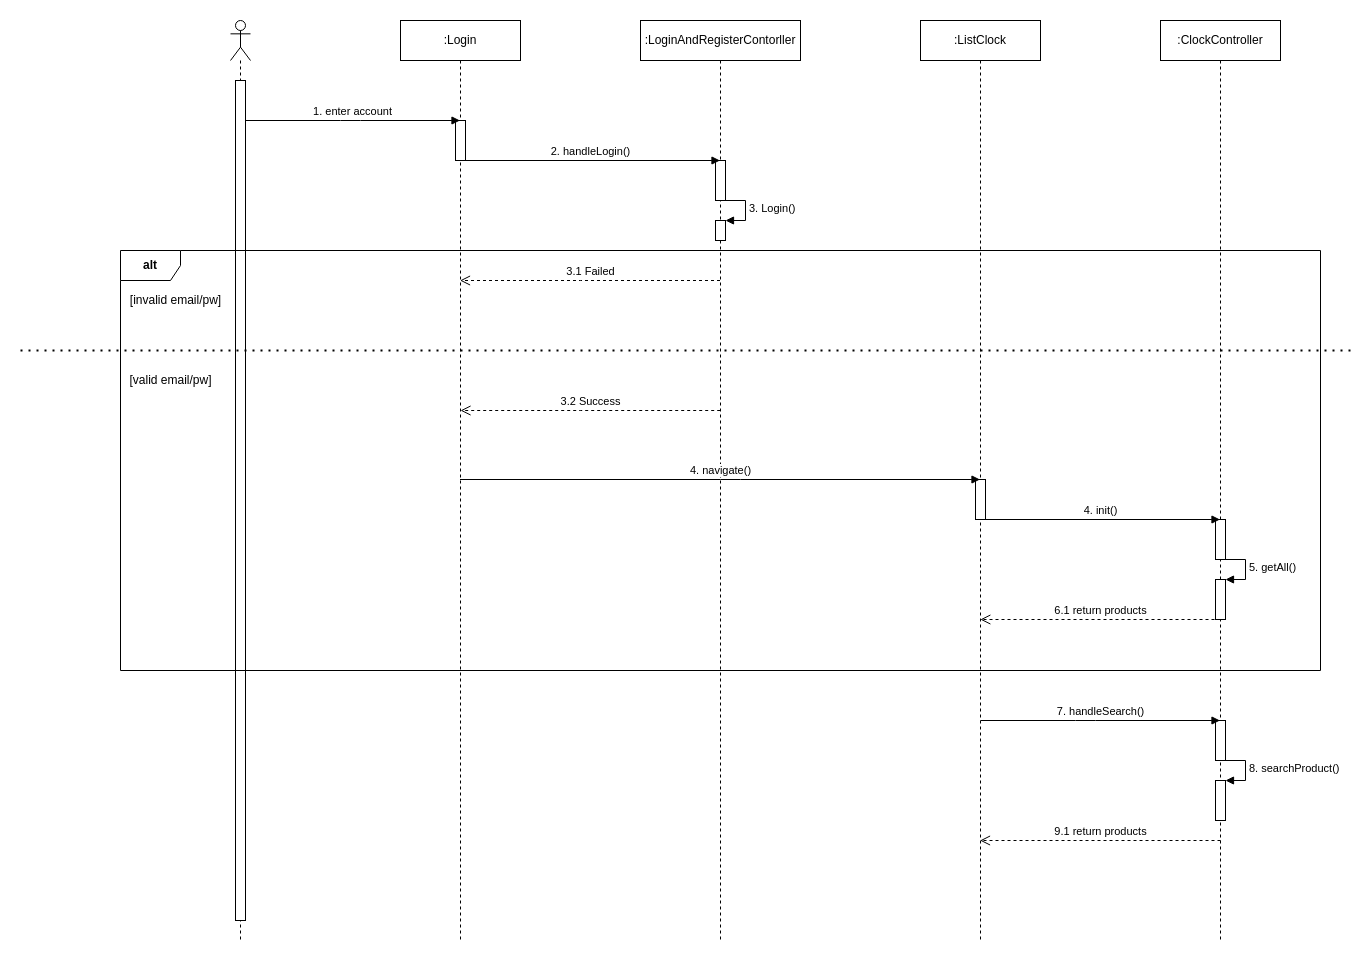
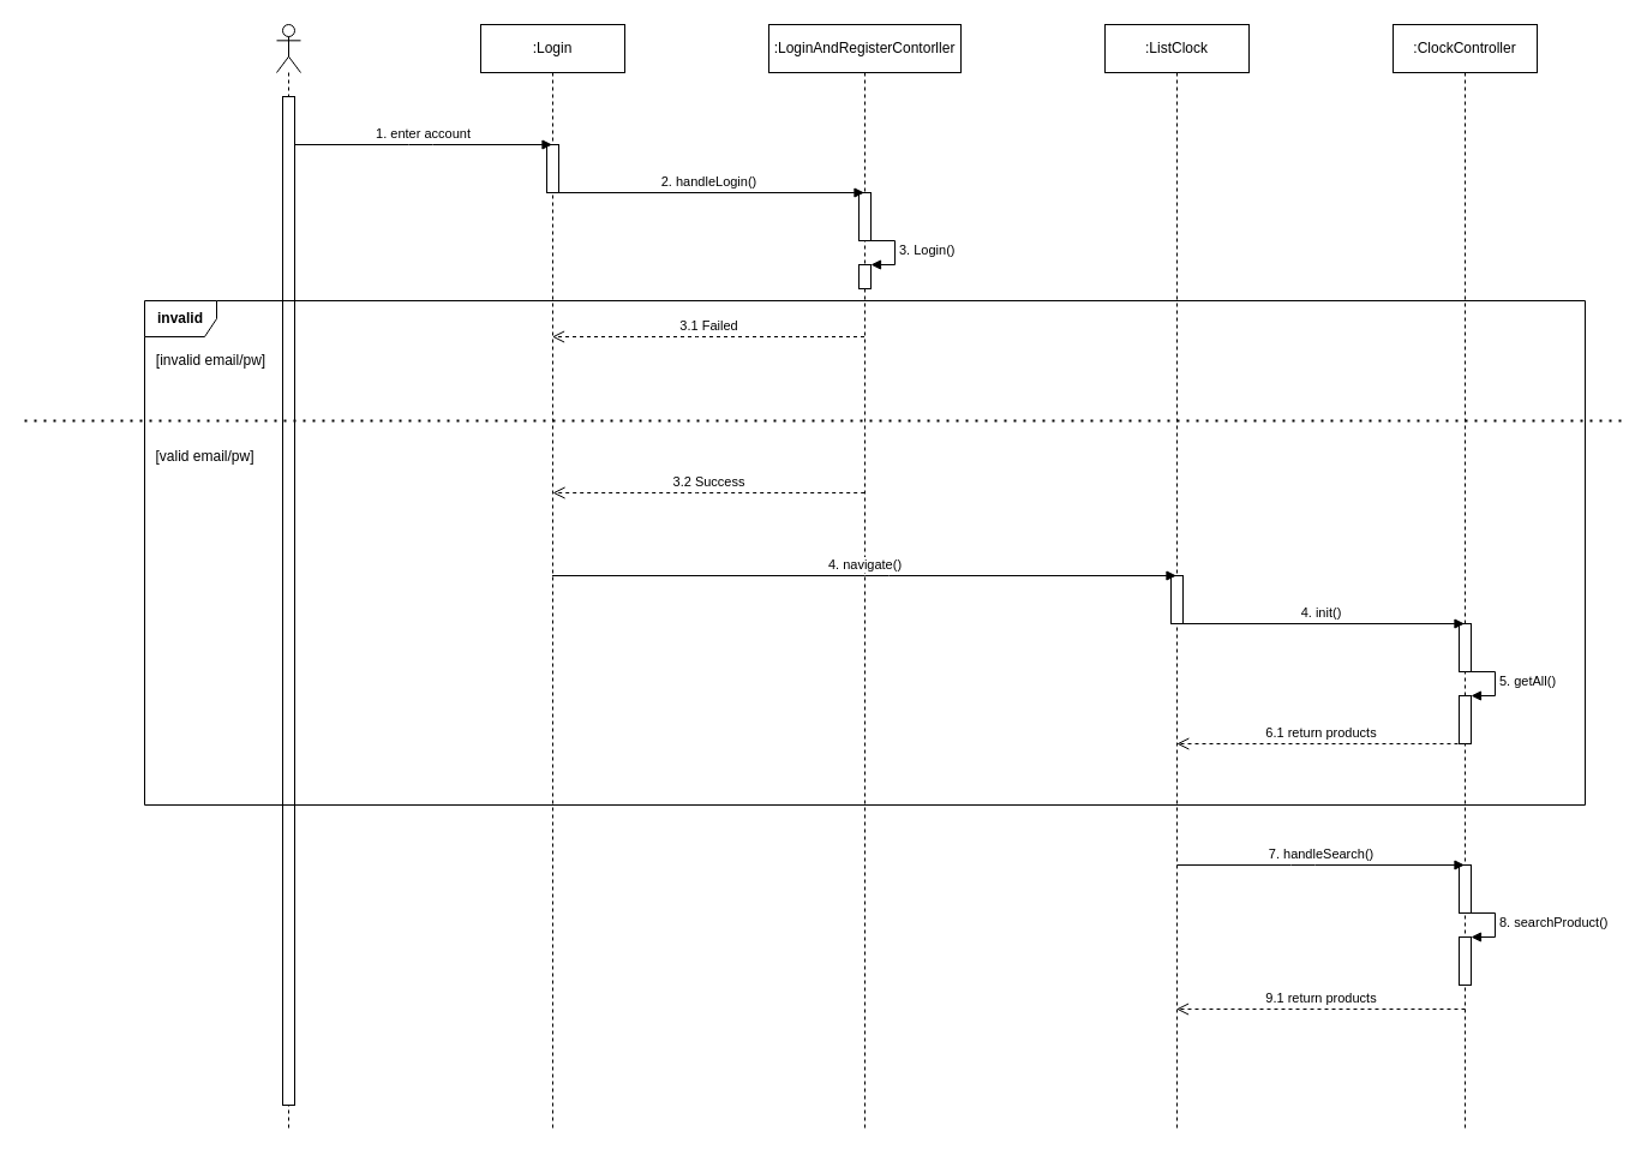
- <mxCell id="29" value="&lt;b&gt;alt&lt;/b&gt;" style="shape=umlFrame;whiteSpace=wrap;html=1;" parent="1" vertex="1"><mxGeometry x="120" y="250" width="1200" height="420" as="geometry" /></mxCell>
+ <mxCell id="29" value="&lt;b&gt;invalid&lt;/b&gt;" style="shape=umlFrame;whiteSpace=wrap;html=1;" parent="1" vertex="1"><mxGeometry x="120" y="250" width="1200" height="420" as="geometry" /></mxCell>
